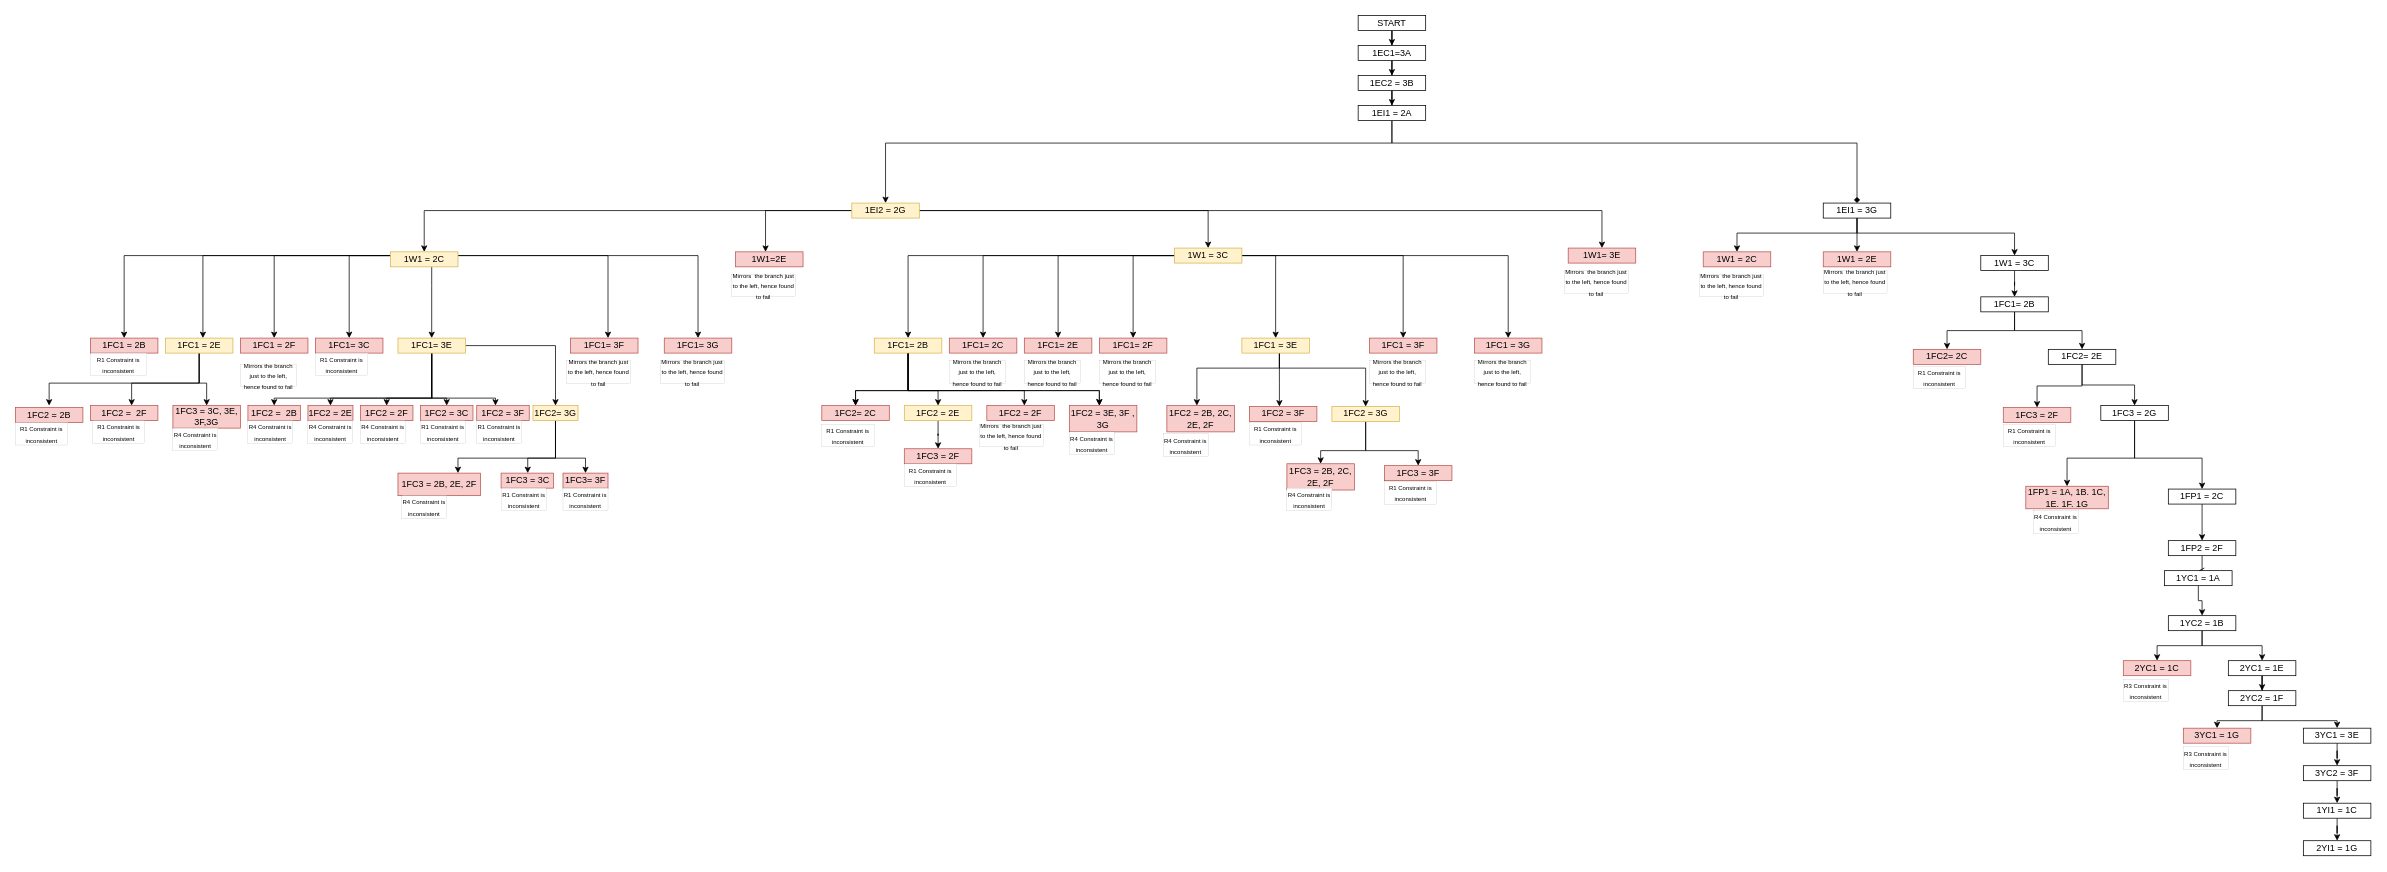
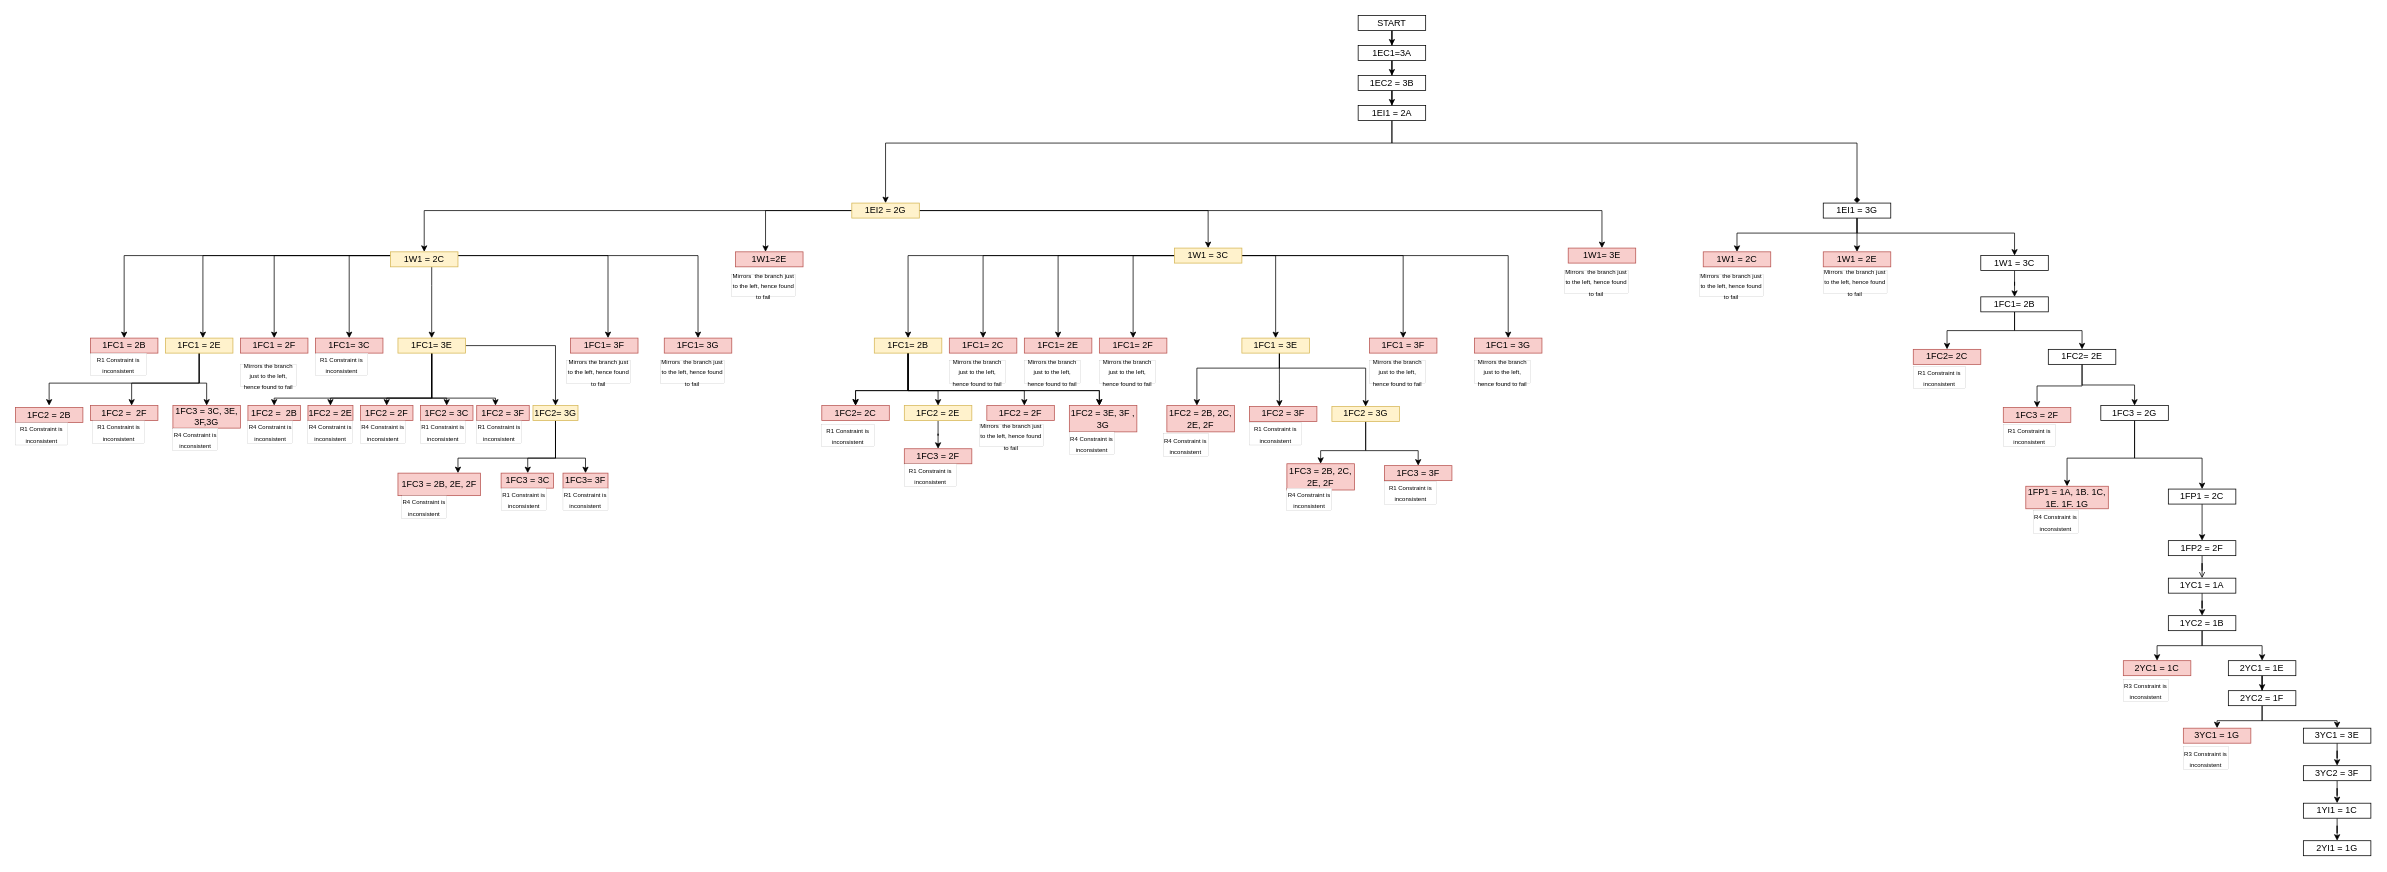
- <mxCell id="194" value="1YC1 = 1A" style="rounded=0;whiteSpace=wrap;html=1;" parent="1" vertex="1"><mxGeometry x="2885" y="760" width="90" height="20" as="geometry" /></mxCell>
+ <mxCell id="194" value="1YC1 = 1A" style="rounded=0;whiteSpace=wrap;html=1;" parent="1" vertex="1"><mxGeometry x="2890" y="770" width="90" height="20" as="geometry" /></mxCell>
